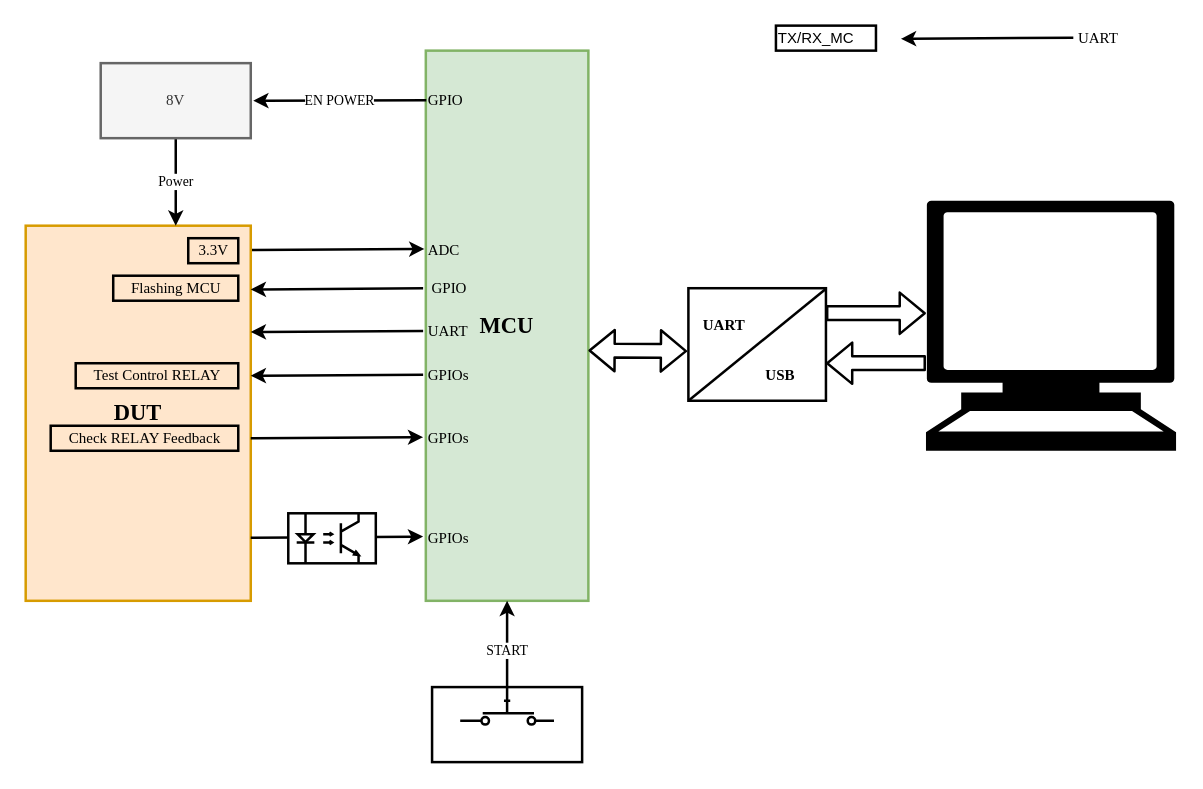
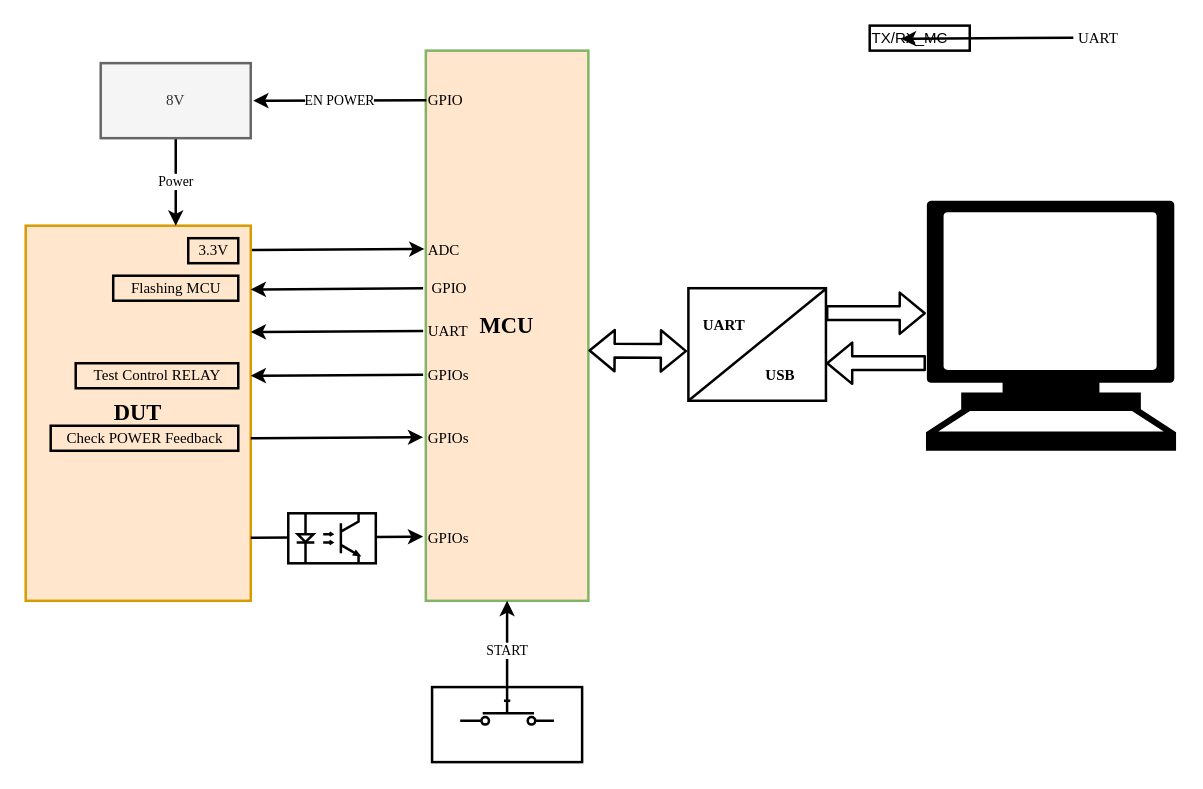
- <mxCell id="32" value="TX/RX_MC" style="text;html=1;resizable=0;points=[];autosize=1;align=left;verticalAlign=top;spacingTop=-4;strokeColor=#000000;strokeWidth=2;" parent="1" vertex="1"><mxGeometry x="620" y="20" width="80" height="20" as="geometry" /></mxCell>
+ <mxCell id="32" value="TX/RX_MC" style="text;html=1;resizable=0;points=[];autosize=1;align=left;verticalAlign=top;spacingTop=-4;strokeColor=#000000;strokeWidth=2;" parent="1" vertex="1"><mxGeometry x="695" y="20" width="80" height="20" as="geometry" /></mxCell>
- <mxCell id="3" value="&lt;font style=&quot;font-size: 18px&quot;&gt;&lt;b&gt;MCU&lt;/b&gt;&lt;/font&gt;" style="rounded=0;whiteSpace=wrap;html=1;fillColor=#d5e8d4;strokeColor=#82b366;fontFamily=Verdana;strokeWidth=2;" parent="1" vertex="1"><mxGeometry x="340" y="40" width="130" height="440" as="geometry" /></mxCell>
+ <mxCell id="3" value="&lt;font style=&quot;font-size: 18px&quot;&gt;&lt;b&gt;MCU&lt;/b&gt;&lt;/font&gt;" style="rounded=0;whiteSpace=wrap;html=1;fillColor=#ffe6cc;strokeColor=#82b366;fontFamily=Verdana;strokeWidth=2;" parent="1" vertex="1"><mxGeometry x="340" y="40" width="130" height="440" as="geometry" /></mxCell>
- <mxCell id="36" value="Check RELAY Feedback" style="text;html=1;resizable=0;points=[];autosize=1;align=center;verticalAlign=top;spacingTop=-4;rounded=0;fillColor=none;strokeColor=#000000;fontFamily=Verdana;strokeWidth=2;" vertex="1" parent="1"><mxGeometry x="40" y="340" width="150" height="20" as="geometry" /></mxCell>
+ <mxCell id="36" value="Check POWER Feedback" style="text;html=1;resizable=0;points=[];autosize=1;align=center;verticalAlign=top;spacingTop=-4;rounded=0;fillColor=none;strokeColor=#000000;fontFamily=Verdana;strokeWidth=2;" vertex="1" parent="1"><mxGeometry x="40" y="340" width="150" height="20" as="geometry" /></mxCell>
